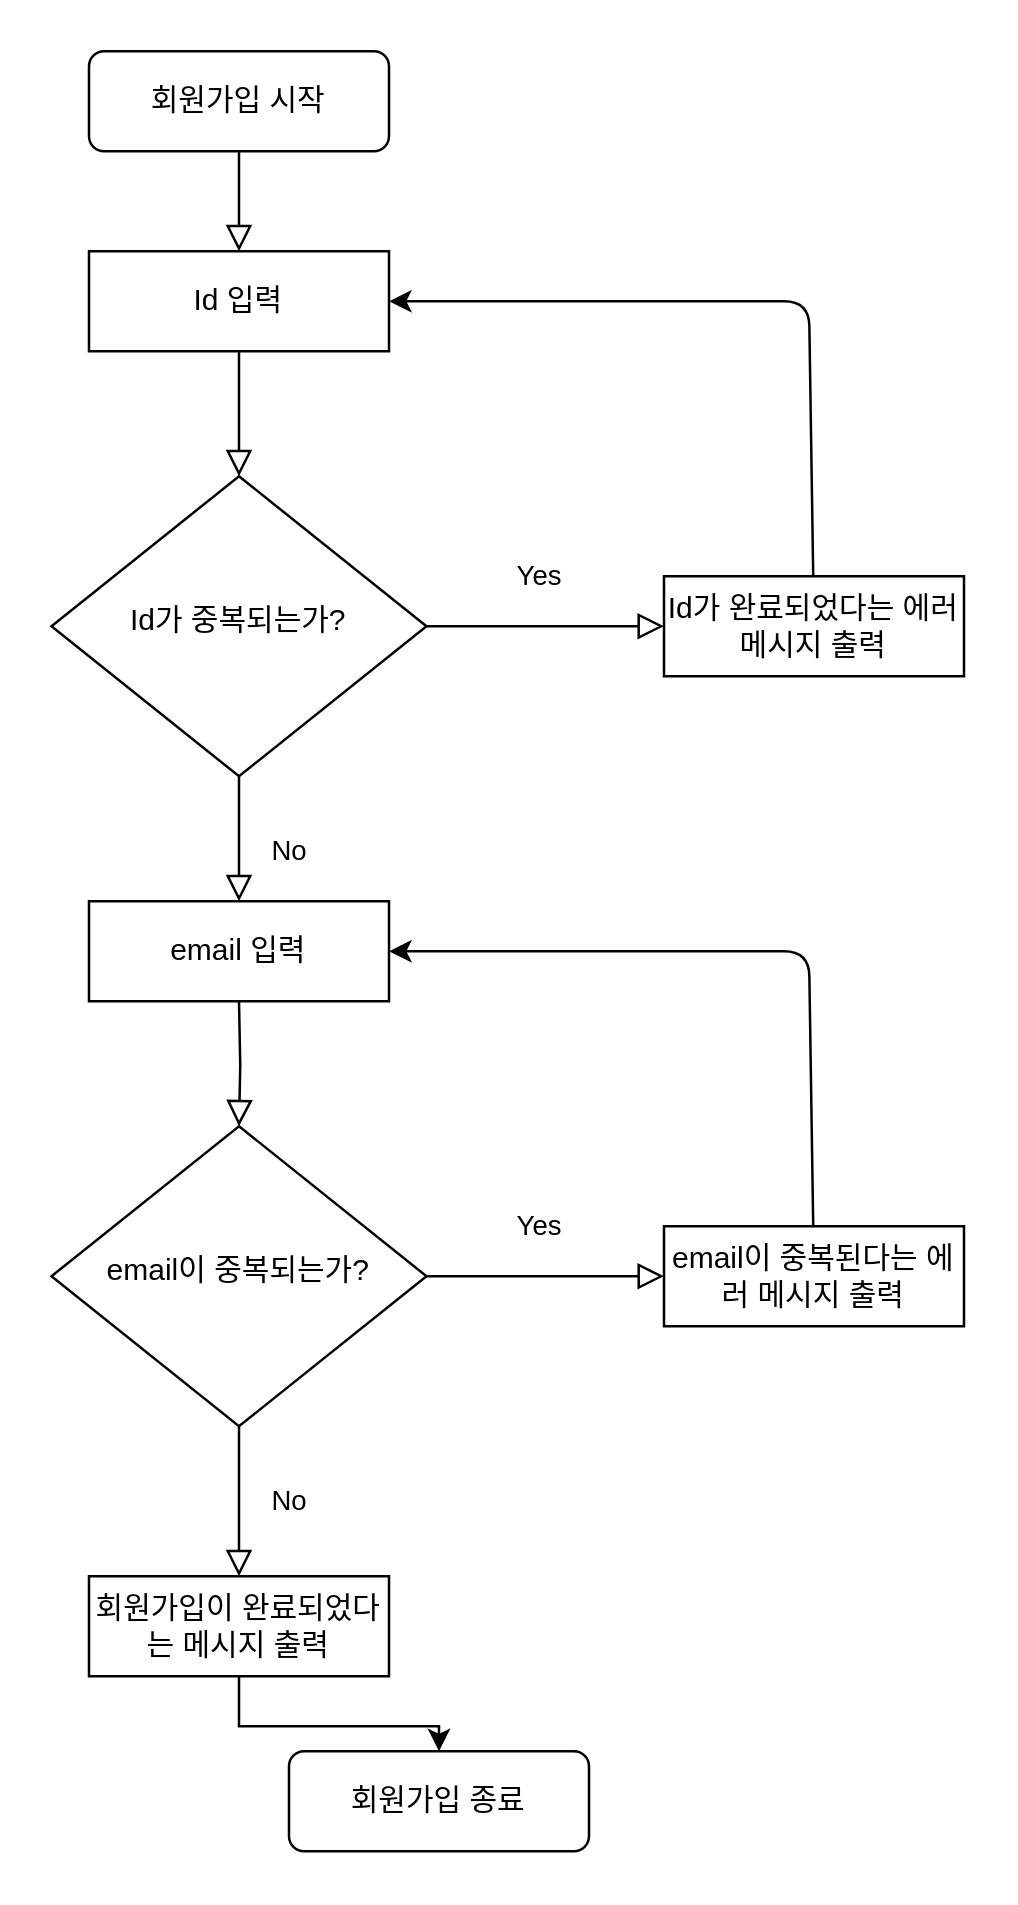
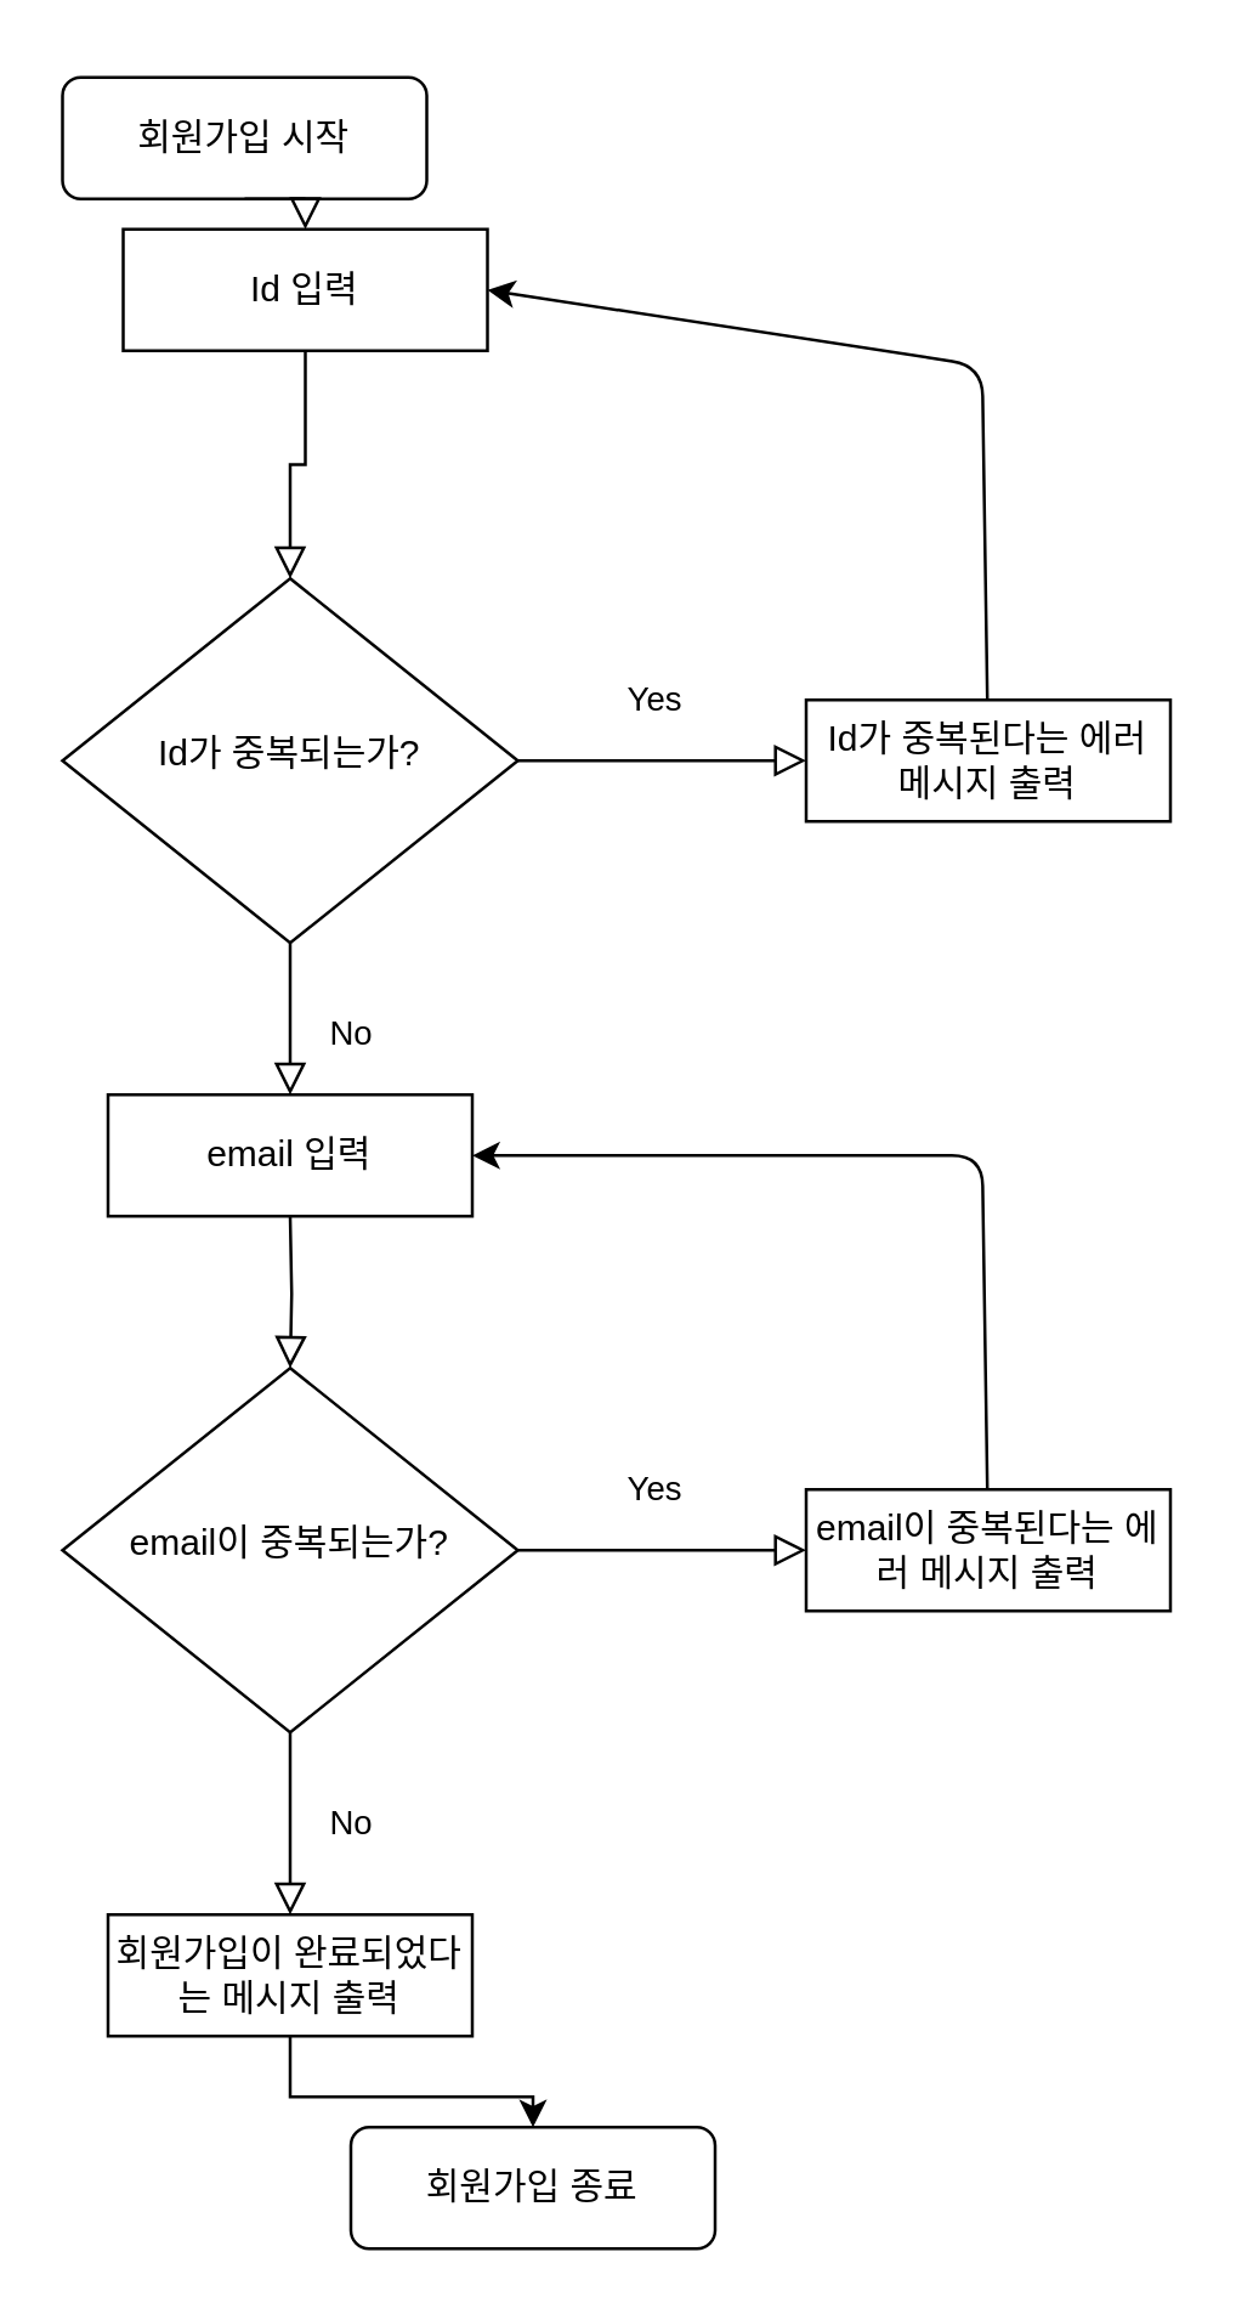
- <mxCell id="6" value="회원가입 시작" style="rounded=1;whiteSpace=wrap;html=1;fontSize=12;glass=0;strokeWidth=1;shadow=0;" parent="1" vertex="1"><mxGeometry x="35" width="120" height="40" as="geometry" y="20" /></mxCell>
+ <mxCell id="6" value="회원가입 시작" style="rounded=1;whiteSpace=wrap;html=1;fontSize=12;glass=0;strokeWidth=1;shadow=0;" parent="1" vertex="1"><mxGeometry x="20" y="25" width="120" height="40" as="geometry" /></mxCell>
- <mxCell id="15" value="Id 입력" style="rounded=0;whiteSpace=wrap;html=1;" parent="1" vertex="1"><mxGeometry x="35" y="100" width="120" height="40" as="geometry" /></mxCell>
+ <mxCell id="15" value="Id 입력" style="rounded=0;whiteSpace=wrap;html=1;" parent="1" vertex="1"><mxGeometry x="40" y="75" width="120" height="40" as="geometry" /></mxCell>
- <mxCell id="16" value="Id가 완료되었다는 에러 메시지 출력" style="rounded=0;whiteSpace=wrap;html=1;" parent="1" vertex="1"><mxGeometry x="265" y="230" width="120" height="40" as="geometry" /></mxCell>
+ <mxCell id="16" value="Id가 중복된다는 에러 메시지 출력" style="rounded=0;whiteSpace=wrap;html=1;" parent="1" vertex="1"><mxGeometry x="265" y="230" width="120" height="40" as="geometry" /></mxCell>
